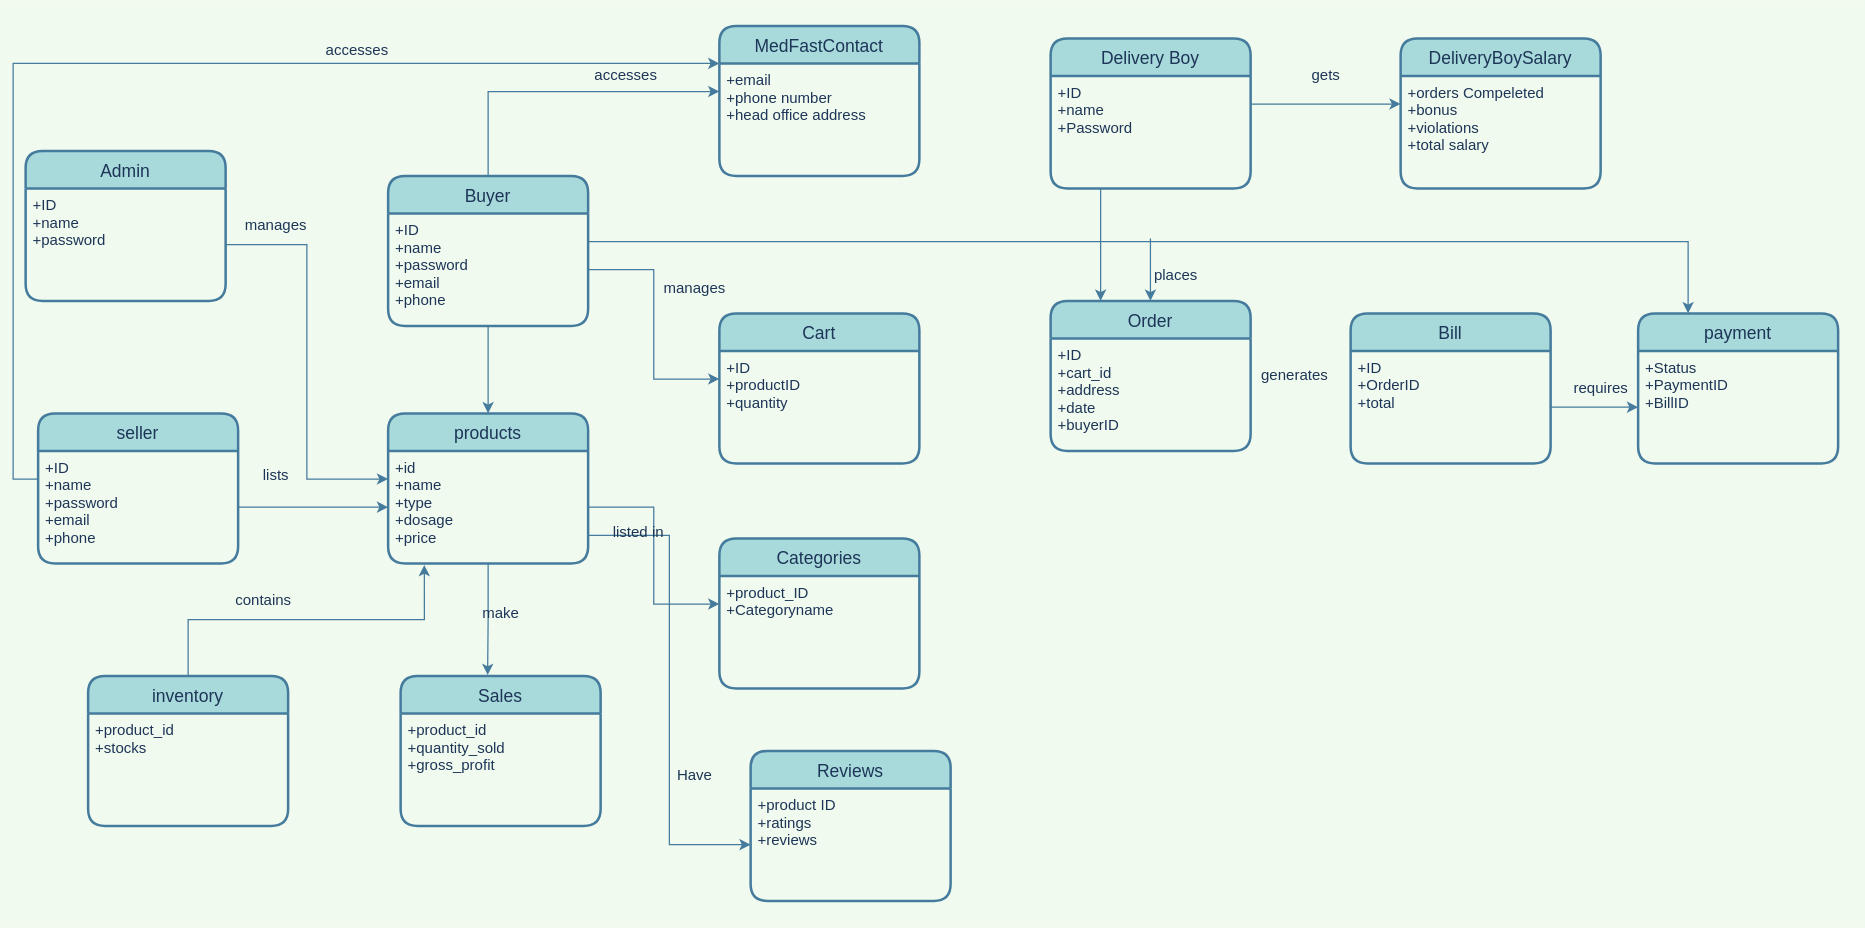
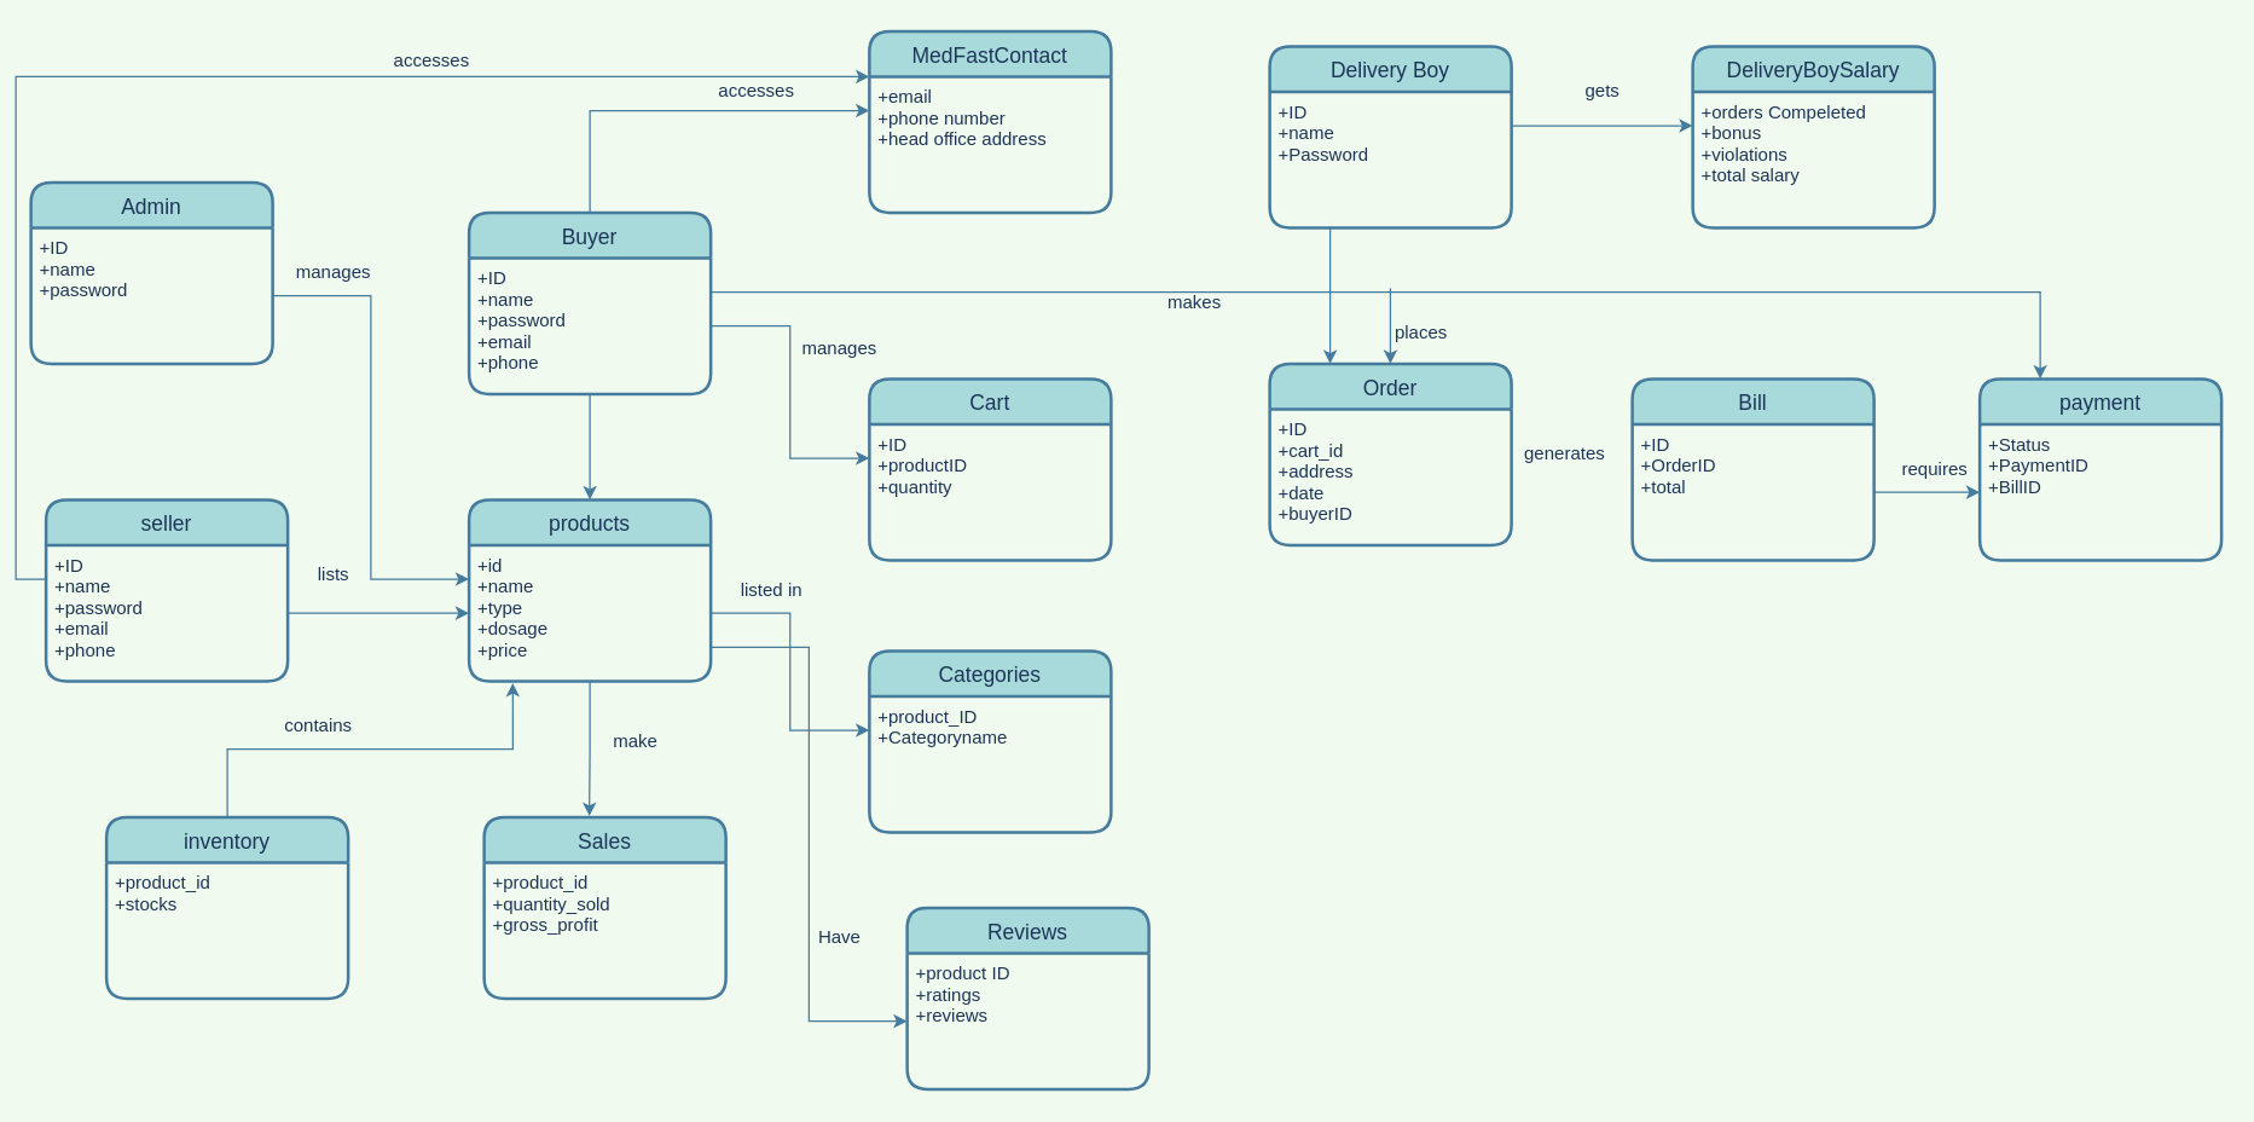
+ <mxCell id="51" value="makes" style="text;html=1;align=center;verticalAlign=middle;resizable=0;points=[];autosize=1;strokeColor=none;fillColor=none;fontColor=#1D3557;" vertex="1" parent="1"><mxGeometry x="765" y="190" width="50" height="20" as="geometry" /></mxCell>
- <mxCell id="45" value="listed in" style="text;html=1;align=center;verticalAlign=middle;resizable=0;points=[];autosize=1;strokeColor=none;fillColor=none;fontColor=#1D3557;" vertex="1" parent="1"><mxGeometry x="480" y="415" width="60" height="20" as="geometry" /></mxCell>
+ <mxCell id="45" value="listed in" style="text;html=1;align=center;verticalAlign=middle;resizable=0;points=[];autosize=1;strokeColor=none;fillColor=none;fontColor=#1D3557;" vertex="1" parent="1"><mxGeometry x="480" y="380" width="60" height="20" as="geometry" /></mxCell>
- <mxCell id="46" value="make" style="text;html=1;align=center;verticalAlign=middle;resizable=0;points=[];autosize=1;strokeColor=none;fillColor=none;fontColor=#1D3557;" vertex="1" parent="1"><mxGeometry x="380" y="480" width="40" height="20" as="geometry" /></mxCell>
+ <mxCell id="46" value="make" style="text;html=1;align=center;verticalAlign=middle;resizable=0;points=[];autosize=1;strokeColor=none;fillColor=none;fontColor=#1D3557;" vertex="1" parent="1"><mxGeometry x="400" y="480" width="40" height="20" as="geometry" /></mxCell>
